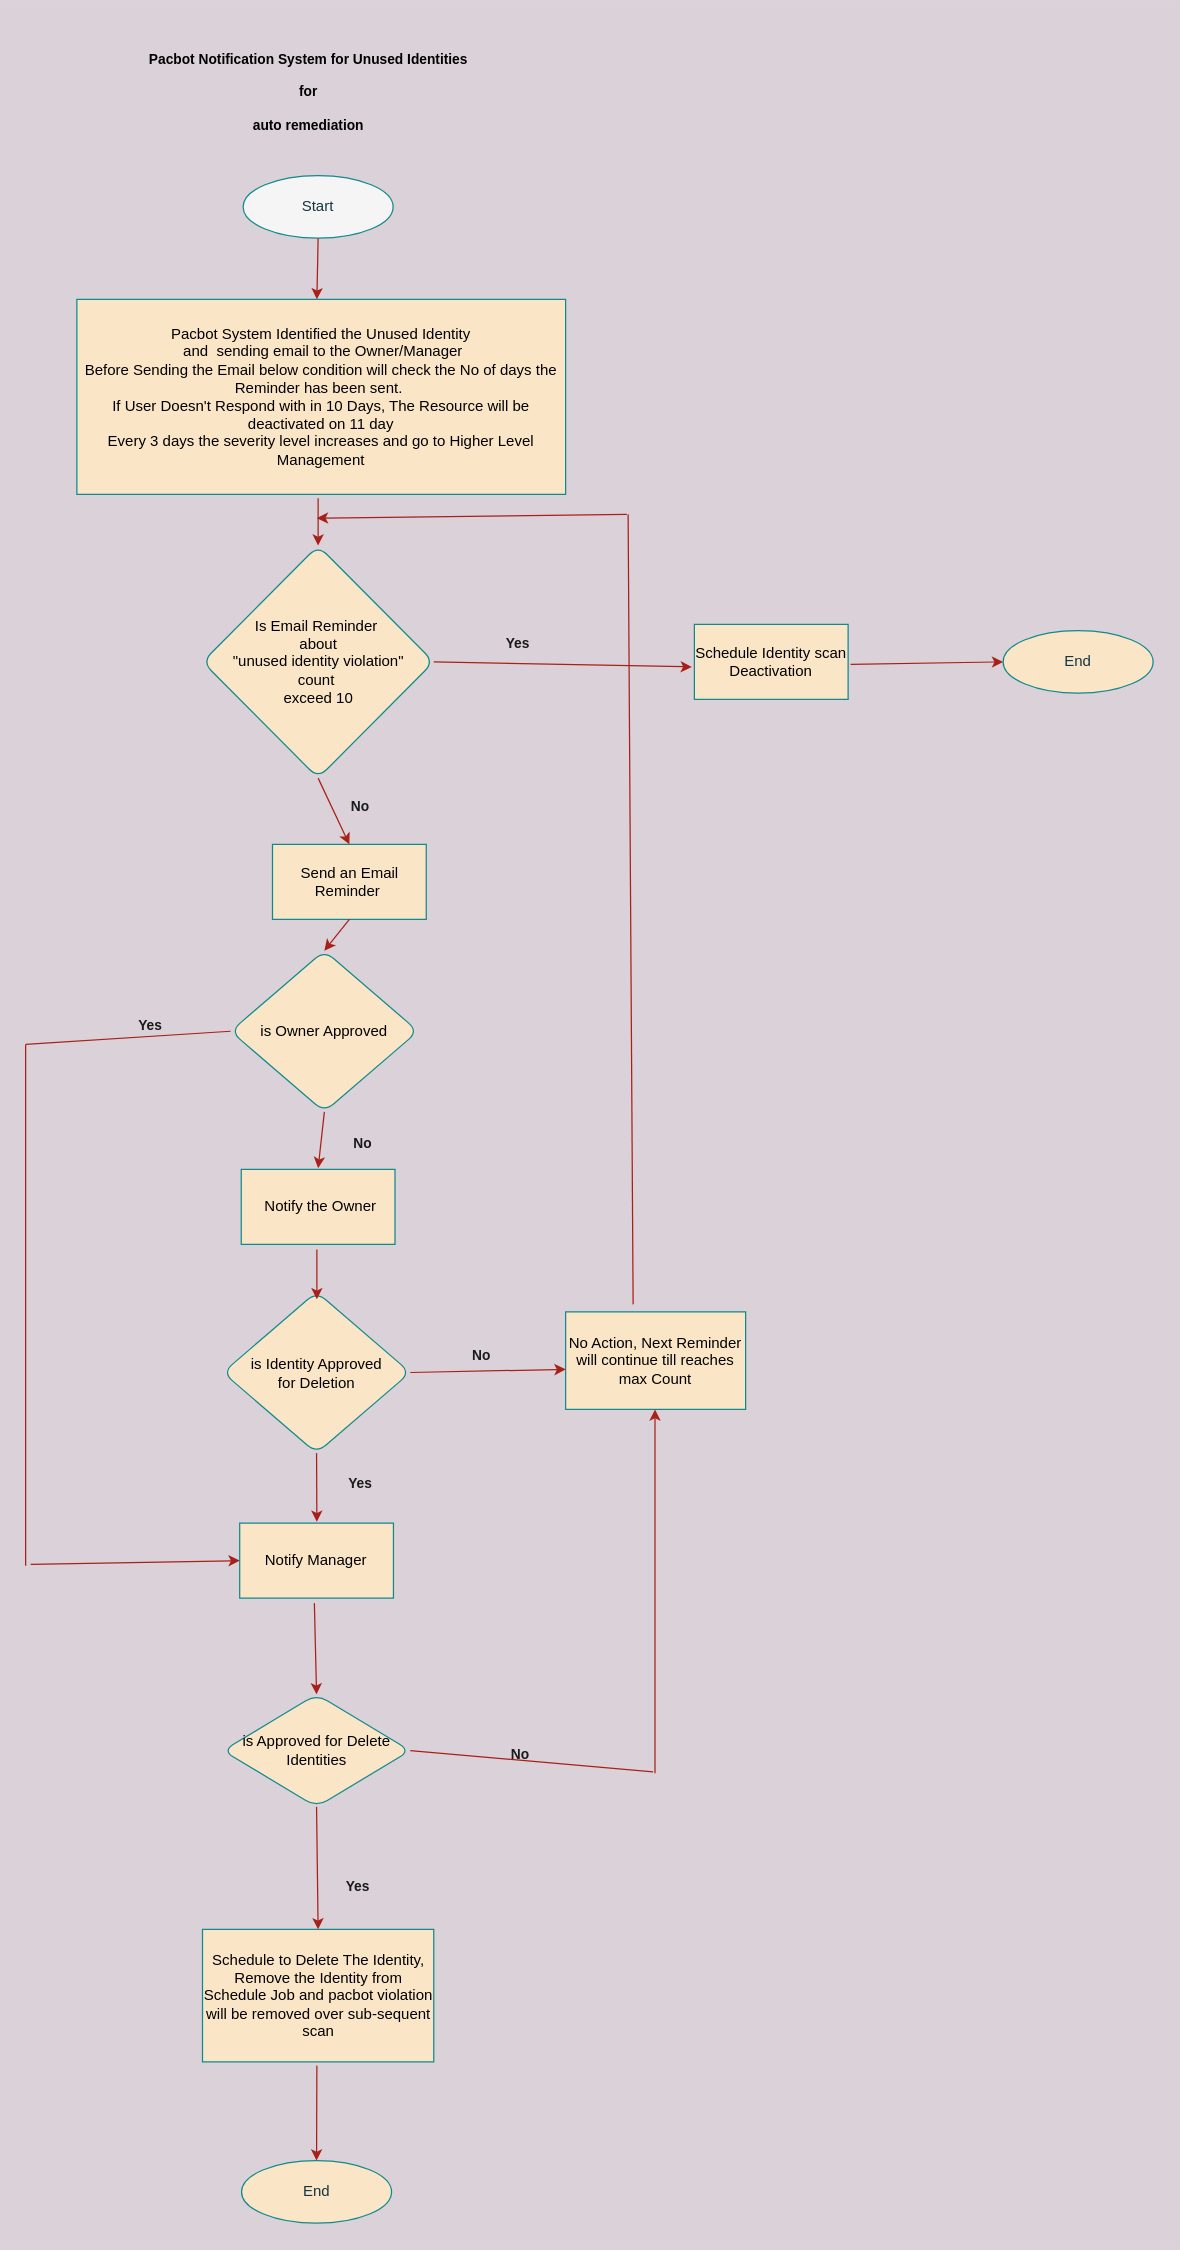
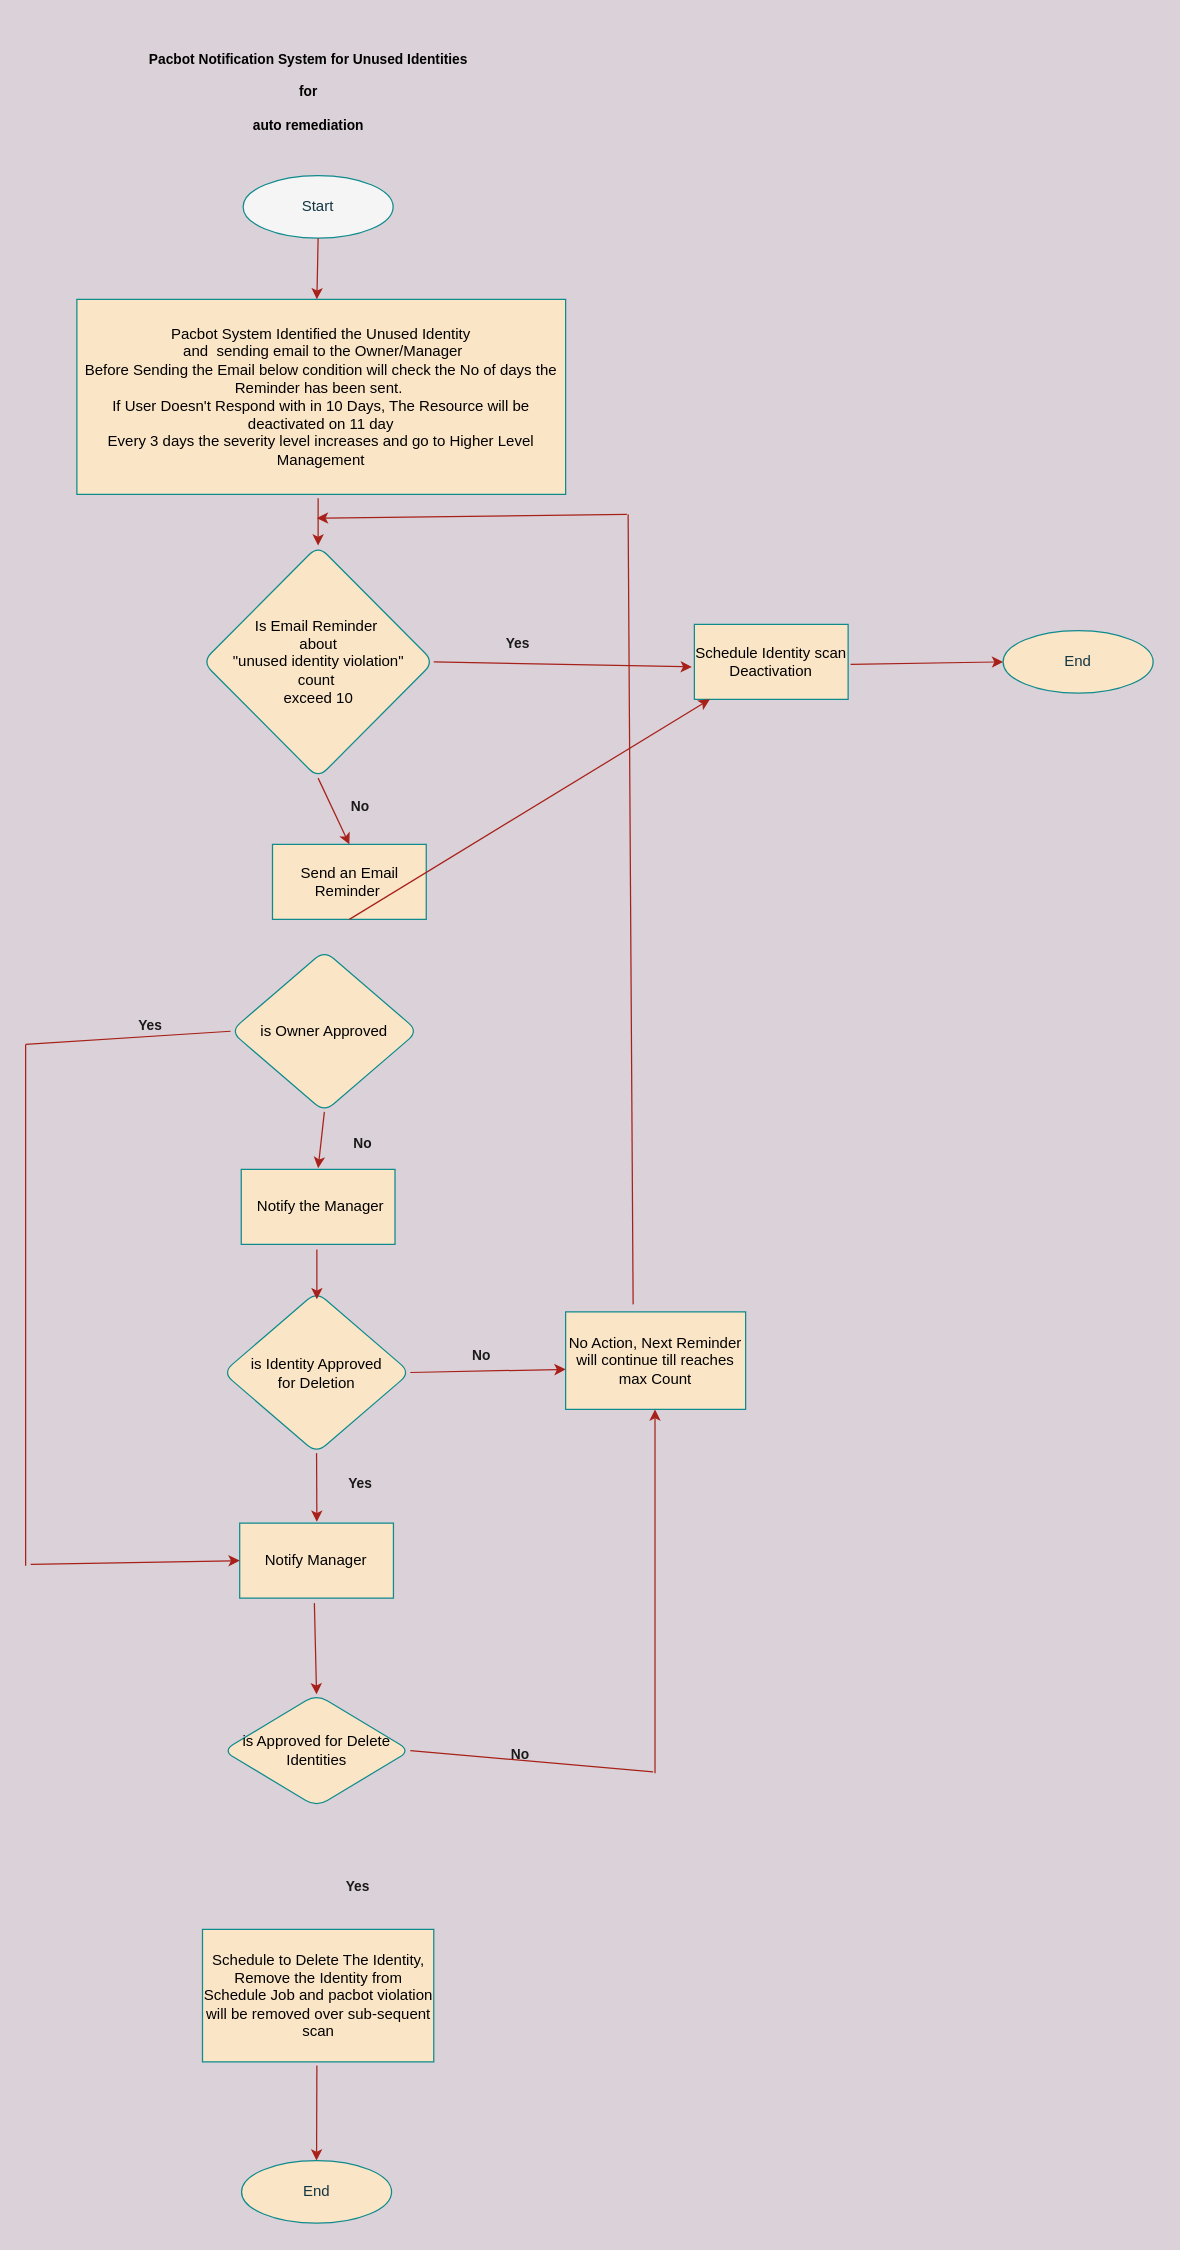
- <mxCell id="18" value="" style="endArrow=classic;html=1;rounded=1;strokeColor=#A8201A;fontSize=11;fontColor=#1A1A1A;exitX=0.5;exitY=1;exitDx=0;exitDy=0;entryX=0.5;entryY=0;entryDx=0;entryDy=0;" edge="1" parent="1" source="14" target="17"><mxGeometry width="50" height="50" relative="1" as="geometry"><mxPoint x="282.75" y="783" as="sourcePoint" /><mxPoint x="332.75" y="733" as="targetPoint" /></mxGeometry></mxCell>
+ <mxCell id="18" value="" style="endArrow=classic;html=1;rounded=1;strokeColor=#A8201A;fontSize=11;fontColor=#1A1A1A;exitX=0.5;exitY=1;exitDx=0;exitDy=0;" edge="1" parent="1" source="14" target="8"><mxGeometry width="50" height="50" relative="1" as="geometry"><mxPoint x="282.75" y="783" as="sourcePoint" /><mxPoint x="332.75" y="733" as="targetPoint" /></mxGeometry></mxCell>
- <mxCell id="21" value="&lt;span style=&quot;color: rgb(0, 0, 0);&quot;&gt;&amp;nbsp;Notify the Owner&lt;/span&gt;" style="rounded=0;whiteSpace=wrap;html=1;strokeColor=#0F8B8D;fontColor=#143642;fillColor=#FAE5C7;" vertex="1" parent="1"><mxGeometry x="192.5" y="935" width="123" height="60" as="geometry" /></mxCell>
+ <mxCell id="21" value="&lt;span style=&quot;color: rgb(0, 0, 0);&quot;&gt;&amp;nbsp;Notify the Manager&lt;/span&gt;" style="rounded=0;whiteSpace=wrap;html=1;strokeColor=#0F8B8D;fontColor=#143642;fillColor=#FAE5C7;" vertex="1" parent="1"><mxGeometry x="192.5" y="935" width="123" height="60" as="geometry" /></mxCell>
- <mxCell id="35" value="" style="endArrow=classic;html=1;rounded=1;strokeColor=#A8201A;fontSize=11;fontColor=#1A1A1A;exitX=0.5;exitY=1;exitDx=0;exitDy=0;entryX=0.5;entryY=0;entryDx=0;entryDy=0;" edge="1" parent="1" source="30" target="34"><mxGeometry width="50" height="50" relative="1" as="geometry"><mxPoint x="296.5" y="1506" as="sourcePoint" /><mxPoint x="346.5" y="1456" as="targetPoint" /></mxGeometry></mxCell>
